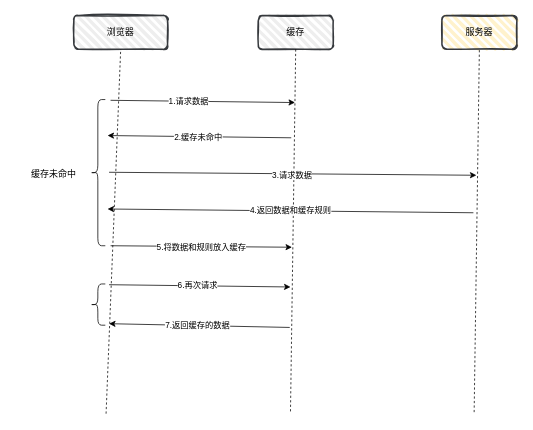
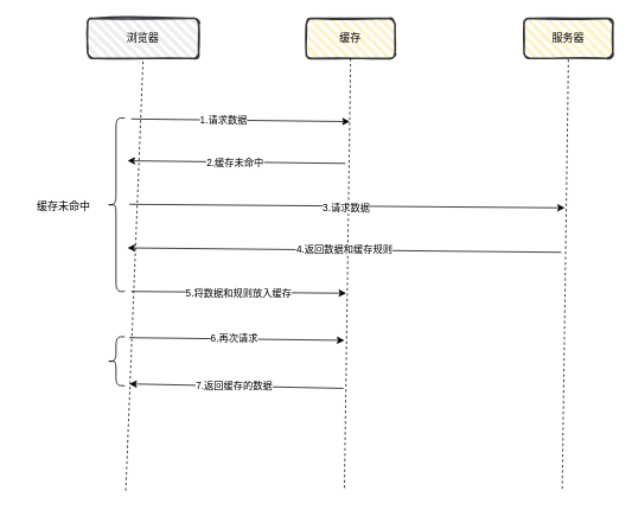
- <mxCell id="3" value="缓存" style="rounded=1;whiteSpace=wrap;html=1;strokeWidth=2;fillWeight=4;hachureGap=8;hachureAngle=45;fillColor=#eeeeee;sketch=1;strokeColor=#36393d;" vertex="1" parent="1"><mxGeometry x="344" y="20" width="100" height="45" as="geometry" /></mxCell>
+ <mxCell id="3" value="缓存" style="rounded=1;whiteSpace=wrap;html=1;strokeWidth=2;fillWeight=4;hachureGap=8;hachureAngle=45;fillColor=#fff2cc;sketch=1;strokeColor=#36393d;" vertex="1" parent="1"><mxGeometry x="344" y="20" width="100" height="45" as="geometry" /></mxCell>
